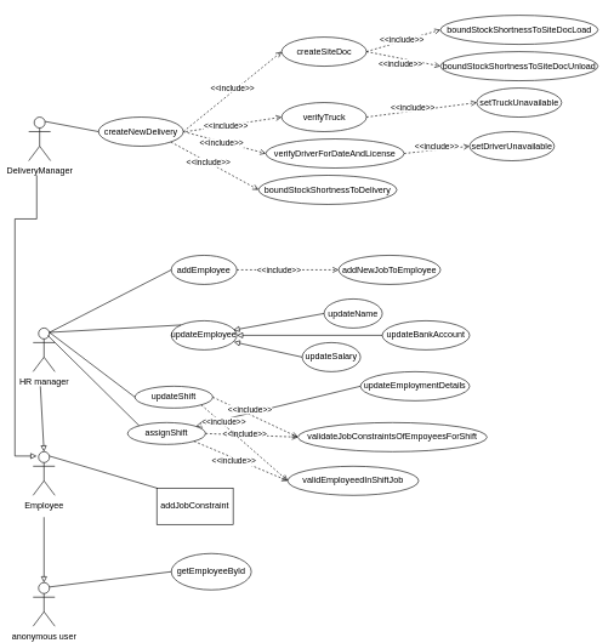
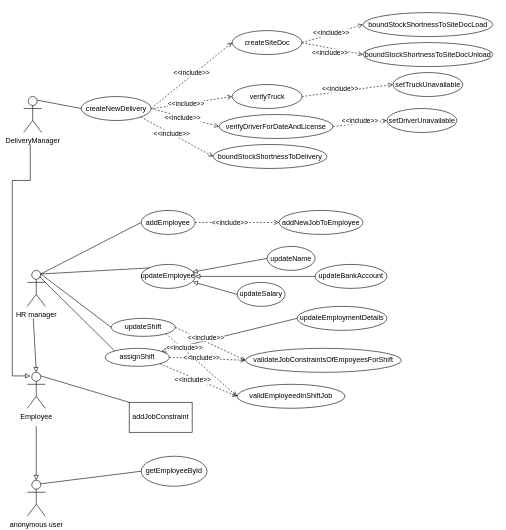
- <mxCell id="20" value="updateSalary" style="ellipse;whiteSpace=wrap;html=1;" vertex="1" parent="1"><mxGeometry x="415" y="470" width="80" height="40" as="geometry" /></mxCell>
+ <mxCell id="20" value="updateSalary" style="ellipse;whiteSpace=wrap;html=1;" vertex="1" parent="1"><mxGeometry x="395" y="470" width="80" height="40" as="geometry" /></mxCell>
